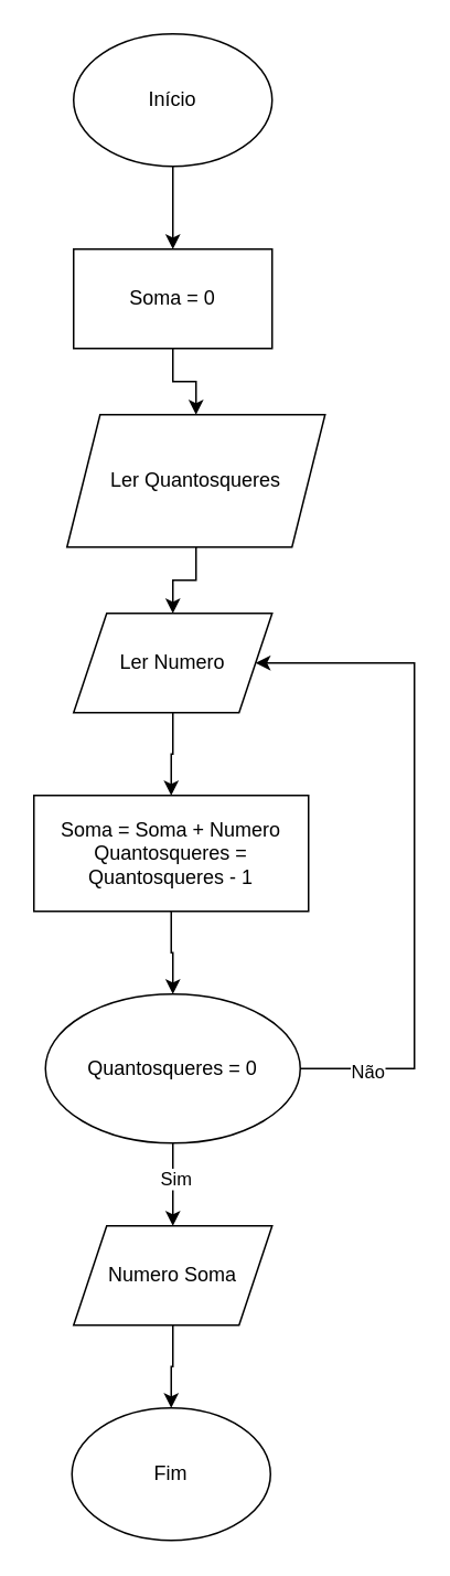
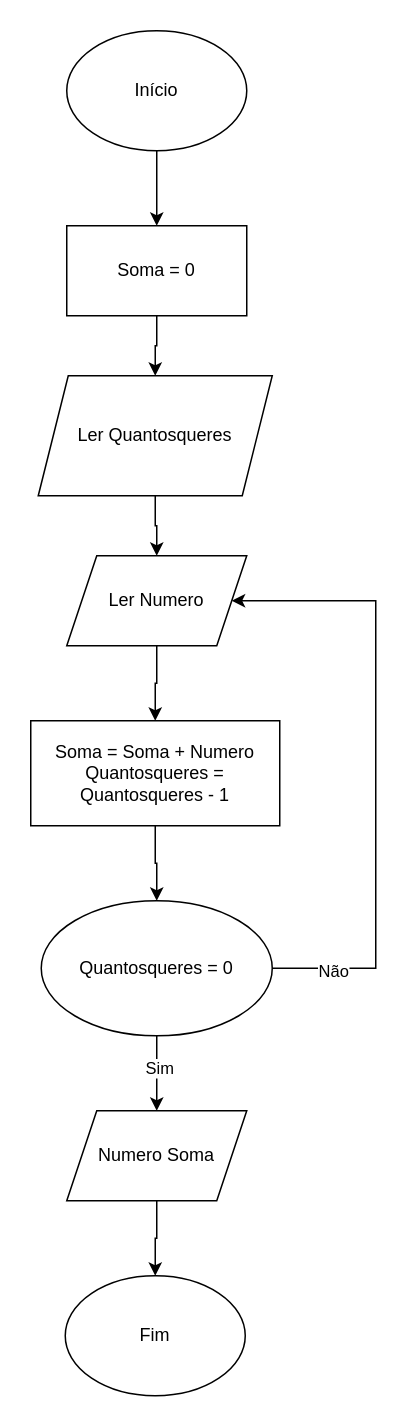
- <mxCell id="8" value="Ler Quantosqueres" style="shape=parallelogram;perimeter=parallelogramPerimeter;whiteSpace=wrap;html=1;fixedSize=1;" vertex="1" parent="1"><mxGeometry x="40" y="250" width="156" height="80" as="geometry" /></mxCell>
+ <mxCell id="8" value="Ler Quantosqueres" style="shape=parallelogram;perimeter=parallelogramPerimeter;whiteSpace=wrap;html=1;fixedSize=1;" vertex="1" parent="1"><mxGeometry x="25" y="250" width="156" height="80" as="geometry" /></mxCell>
